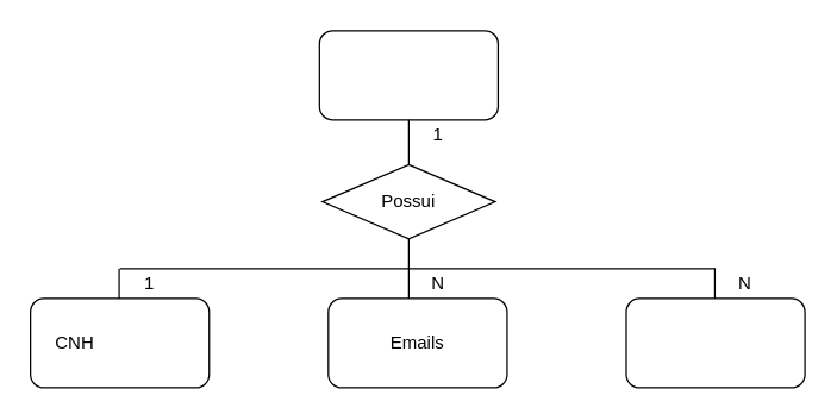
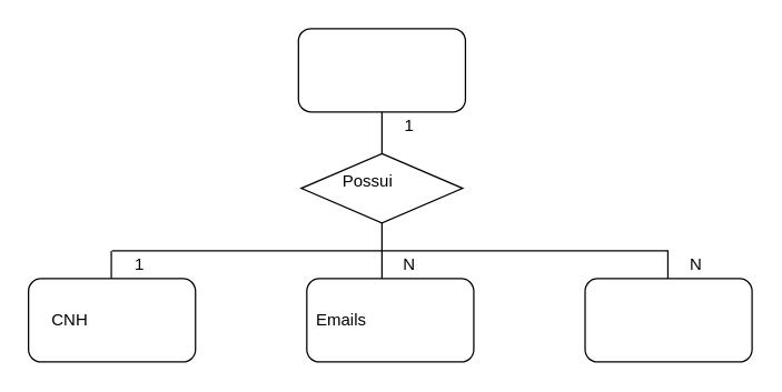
- <mxCell id="7" value="Possui" style="text;html=1;strokeColor=none;fillColor=none;align=center;verticalAlign=middle;whiteSpace=wrap;rounded=0;" vertex="1" parent="1"><mxGeometry x="254" y="125" width="40" height="20" as="geometry" /></mxCell>
+ <mxCell id="7" value="Possui" style="text;html=1;strokeColor=none;fillColor=none;align=center;verticalAlign=middle;whiteSpace=wrap;rounded=0;" vertex="1" parent="1"><mxGeometry x="244" y="120" width="40" height="20" as="geometry" /></mxCell>
- <mxCell id="9" value="Emails" style="text;html=1;strokeColor=none;fillColor=none;align=center;verticalAlign=middle;whiteSpace=wrap;rounded=0;" vertex="1" parent="1"><mxGeometry x="260" y="220" width="40" height="20" as="geometry" /></mxCell>
+ <mxCell id="9" value="Emails" style="text;html=1;strokeColor=none;fillColor=none;align=center;verticalAlign=middle;whiteSpace=wrap;rounded=0;" vertex="1" parent="1"><mxGeometry x="225" y="220" width="40" height="20" as="geometry" /></mxCell>
